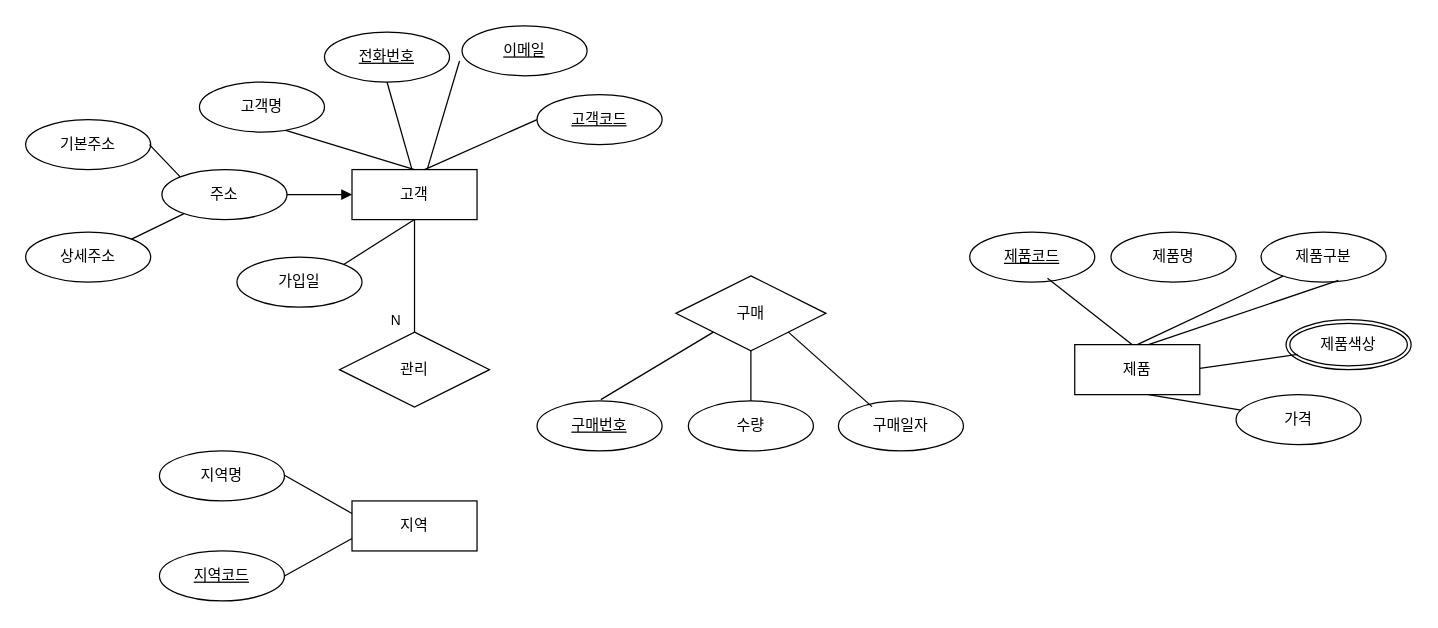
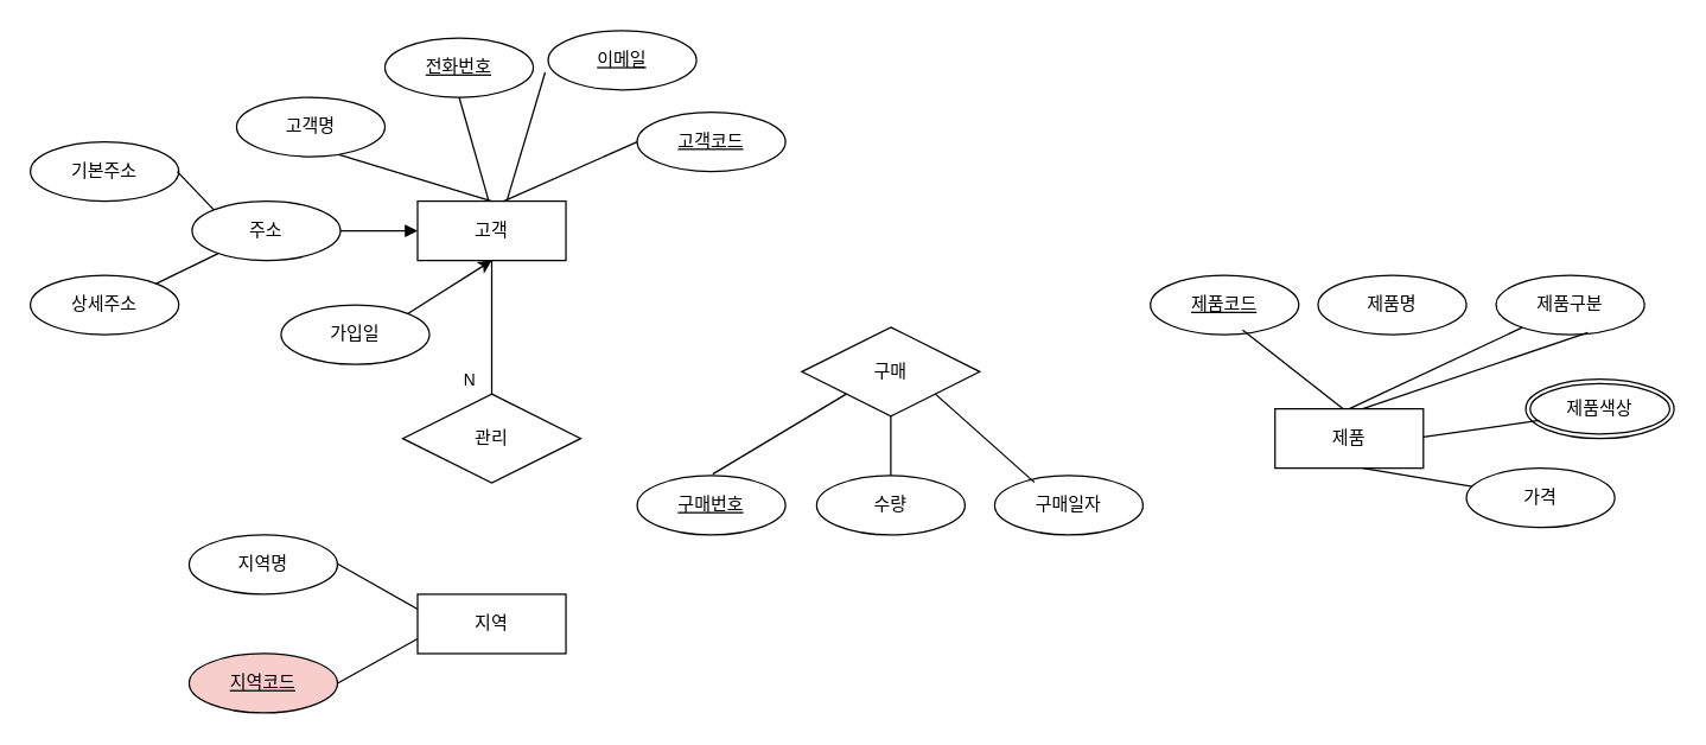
- <mxCell id="19" value="" style="endArrow=none;html=1;rounded=0;entryX=0.5;entryY=1;entryDx=0;entryDy=0;exitX=1;exitY=0;exitDx=0;exitDy=0;" edge="1" parent="1" source="18" target="2"><mxGeometry relative="1" as="geometry"><mxPoint x="284" y="185" as="sourcePoint" /><mxPoint x="334" y="185" as="targetPoint" /></mxGeometry></mxCell>
+ <mxCell id="19" value="" style="endArrow=classic;html=1;rounded=0;entryX=0.5;entryY=1;entryDx=0;entryDy=0;exitX=1;exitY=0;exitDx=0;exitDy=0;" edge="1" parent="1" source="18" target="2"><mxGeometry relative="1" as="geometry"><mxPoint x="284" y="185" as="sourcePoint" /><mxPoint x="334" y="185" as="targetPoint" /></mxGeometry></mxCell>
- <mxCell id="22" value="지역코드" style="ellipse;whiteSpace=wrap;html=1;align=center;fontStyle=4;" vertex="1" parent="1"><mxGeometry x="127" y="440" width="100" height="40" as="geometry" /></mxCell>
+ <mxCell id="22" value="지역코드" style="ellipse;whiteSpace=wrap;html=1;align=center;fontStyle=4;fillColor=#f8cecc;" vertex="1" parent="1"><mxGeometry x="127" y="440" width="100" height="40" as="geometry" /></mxCell>
